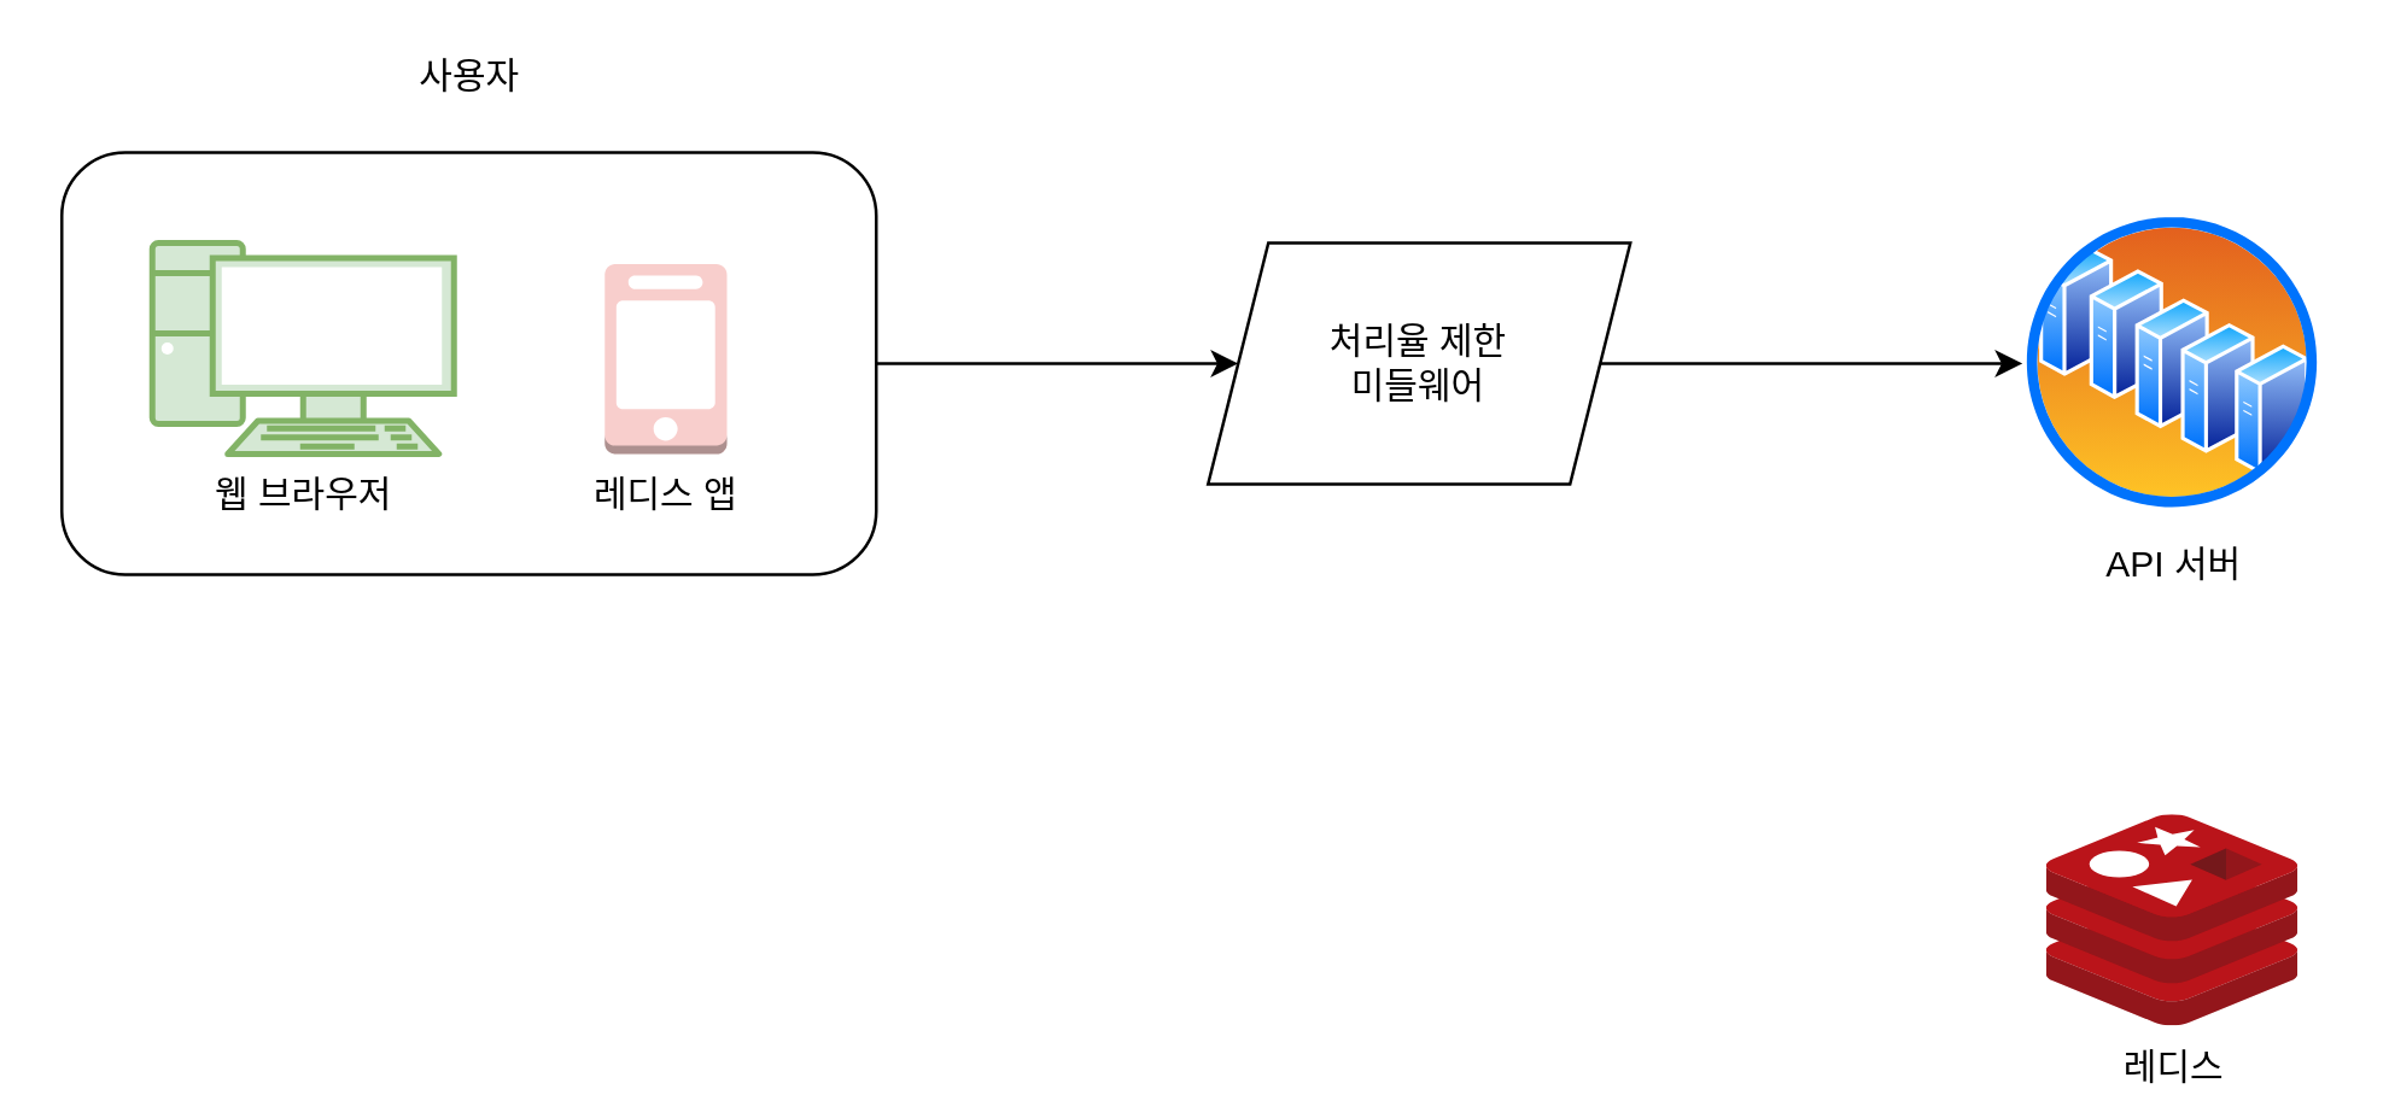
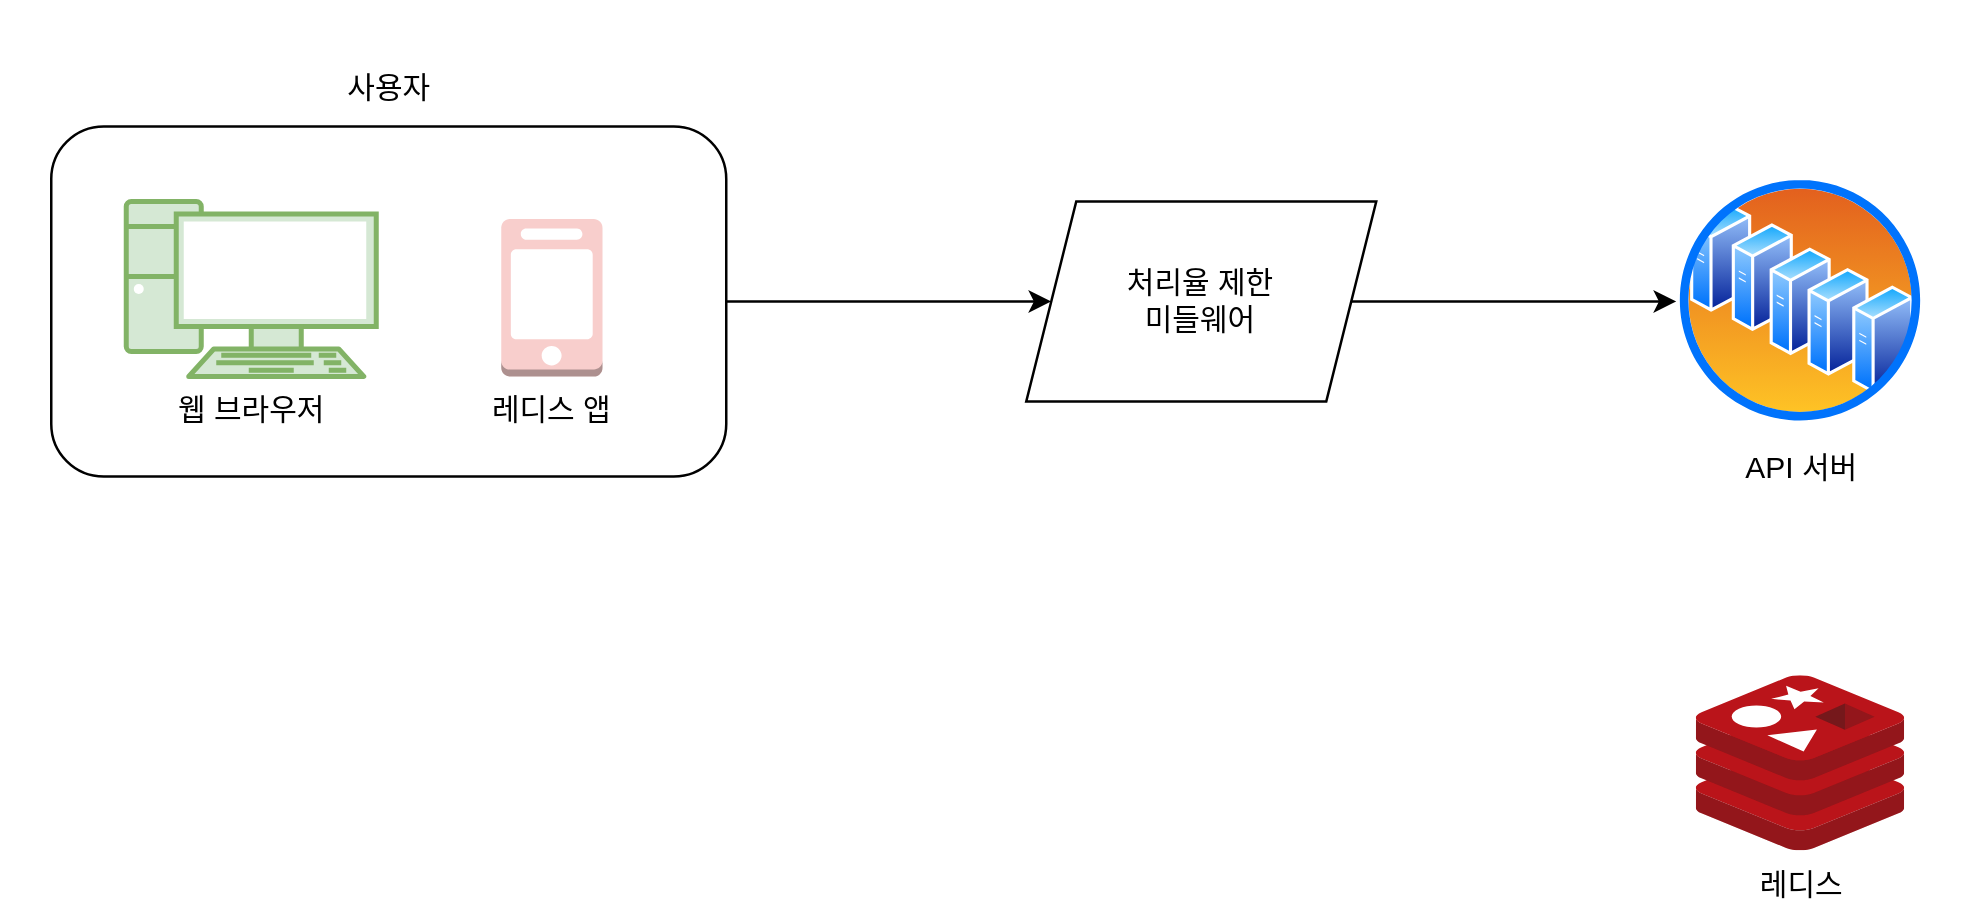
- <mxCell id="6" value="사용자" style="text;html=1;align=center;verticalAlign=middle;resizable=0;points=[];autosize=1;strokeColor=none;fillColor=none;" vertex="1" parent="1"><mxGeometry x="125" y="10" width="60" height="30" as="geometry" /></mxCell>
+ <mxCell id="6" value="사용자" style="text;html=1;align=center;verticalAlign=middle;resizable=0;points=[];autosize=1;strokeColor=none;fillColor=none;" vertex="1" parent="1"><mxGeometry x="125" y="20" width="60" height="30" as="geometry" /></mxCell>
- <mxCell id="9" value="처리율 제한&lt;div&gt;미들웨어&lt;/div&gt;" style="shape=parallelogram;perimeter=parallelogramPerimeter;whiteSpace=wrap;html=1;fixedSize=1;" vertex="1" parent="1"><mxGeometry x="400" y="80" width="140" height="80" as="geometry" /></mxCell>
+ <mxCell id="9" value="처리율 제한&lt;div&gt;미들웨어&lt;/div&gt;" style="shape=parallelogram;perimeter=parallelogramPerimeter;whiteSpace=wrap;html=1;fixedSize=1;" vertex="1" parent="1"><mxGeometry x="410" y="80" width="140" height="80" as="geometry" /></mxCell>
